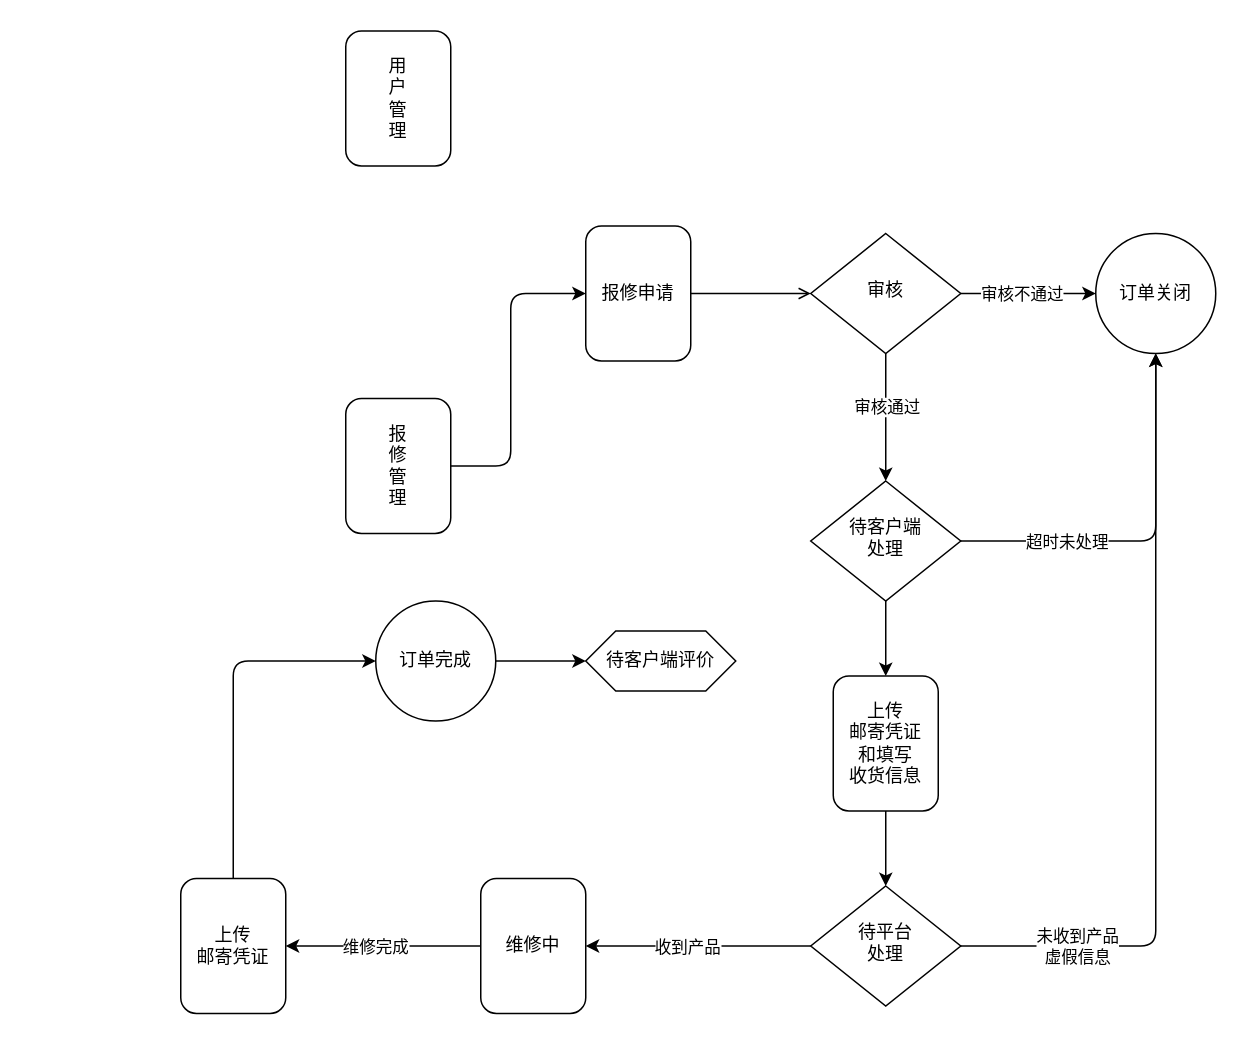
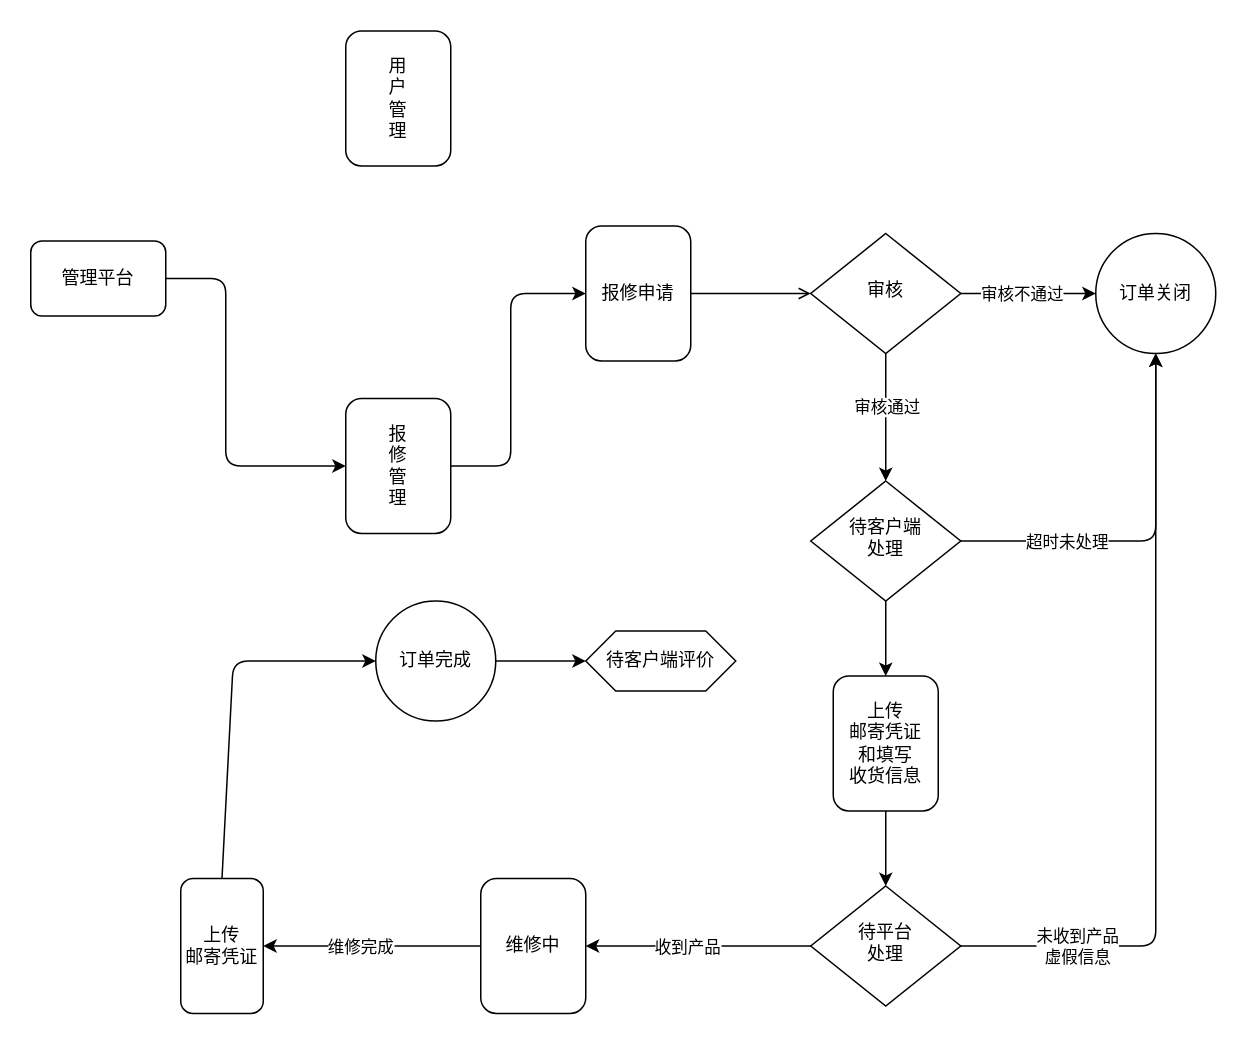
+ <mxCell id="2" value="管理平台" style="rounded=1;whiteSpace=wrap;html=1;glass=0;" parent="1" vertex="1"><mxGeometry x="20" y="160" width="90" height="50" as="geometry" /></mxCell>
+ <mxCell id="4" value="" style="endArrow=classic;html=1;exitX=1;exitY=0.5;exitDx=0;exitDy=0;entryX=0;entryY=0.5;entryDx=0;entryDy=0;" parent="1" source="2" target="7" edge="1"><mxGeometry width="50" height="50" relative="1" as="geometry"><mxPoint x="120" y="195" as="sourcePoint" /><mxPoint x="230" y="310" as="targetPoint" /><Array as="points"><mxPoint x="150" y="185" /><mxPoint x="150" y="310" /></Array></mxGeometry></mxCell>
- <mxCell id="30" value="上传&lt;br&gt;邮寄凭证" style="rounded=1;whiteSpace=wrap;html=1;glass=0;" vertex="1" parent="1"><mxGeometry x="120" y="585" width="70" height="90" as="geometry" /></mxCell>
+ <mxCell id="30" value="上传&lt;br&gt;邮寄凭证" style="rounded=1;whiteSpace=wrap;html=1;glass=0;" vertex="1" parent="1"><mxGeometry x="120" y="585" width="55" height="90" as="geometry" /></mxCell>
